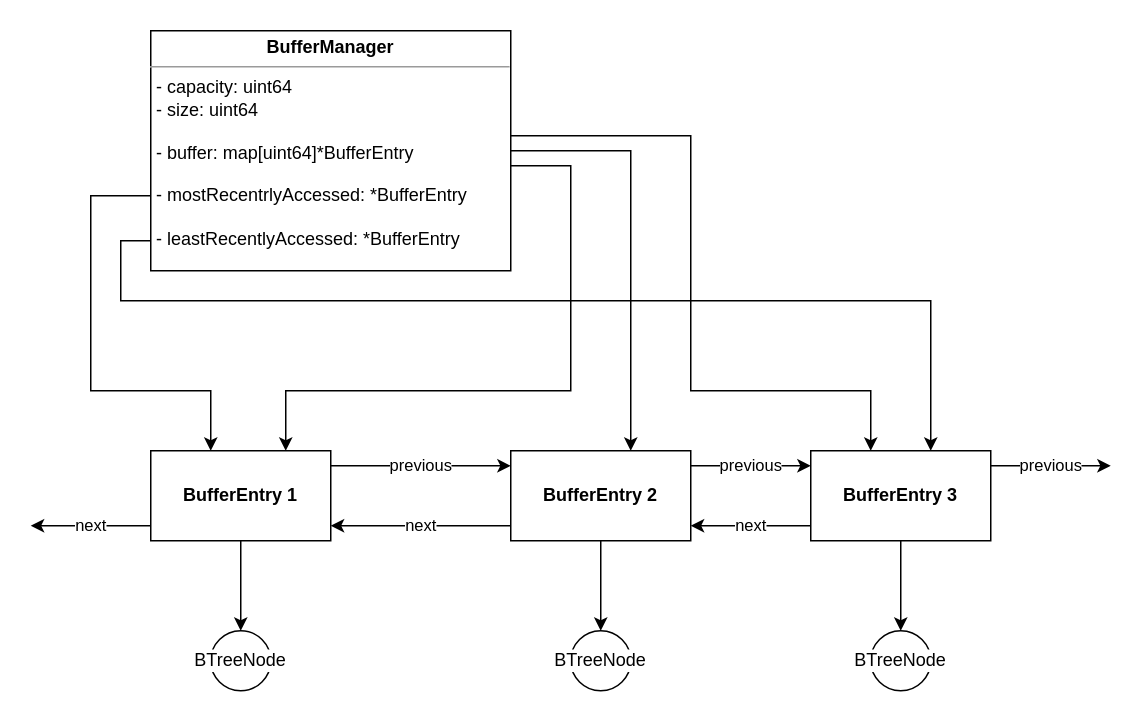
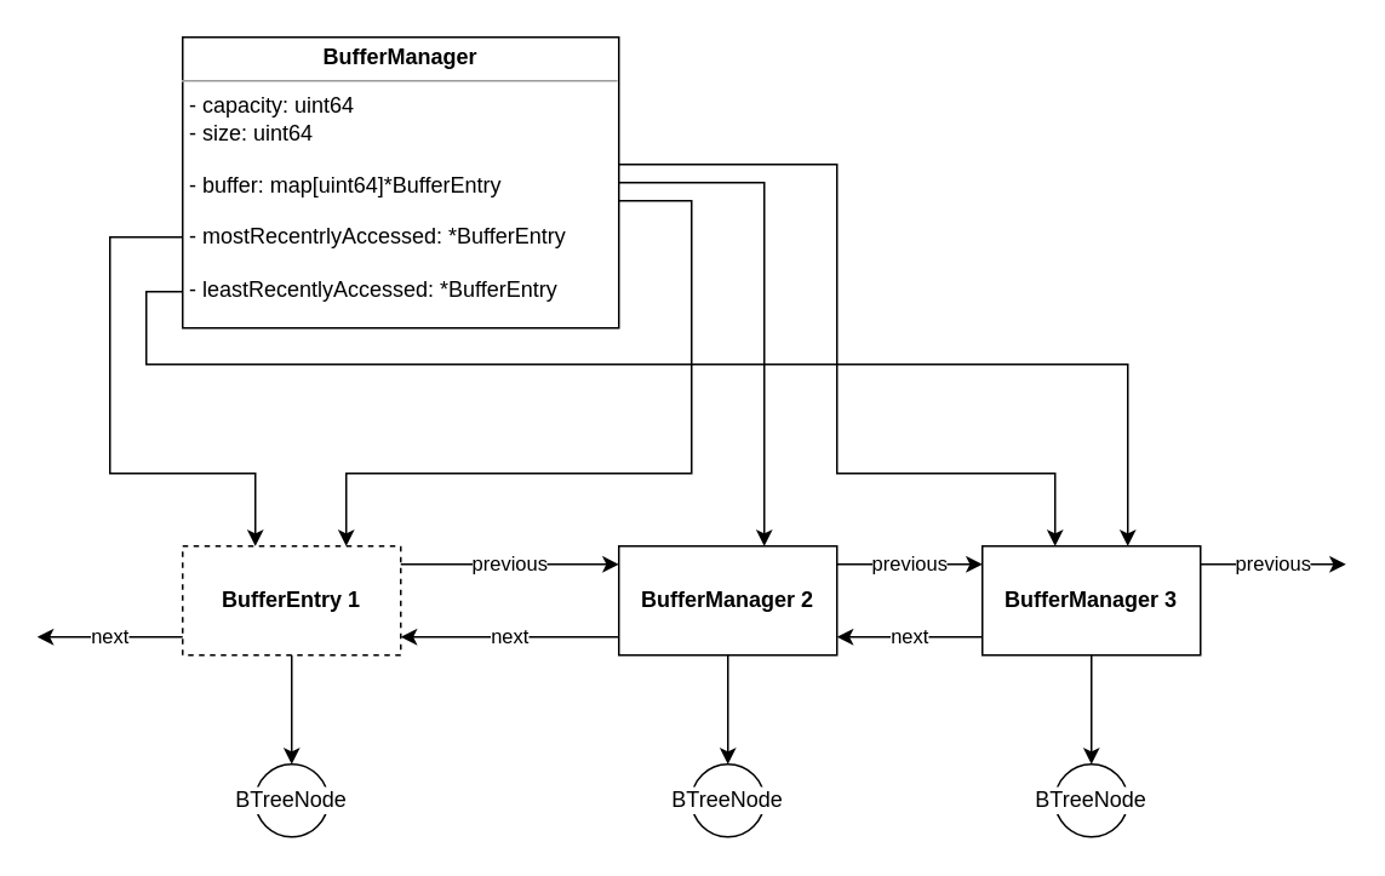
- <mxCell id="11" value="&lt;b&gt;BufferEntry 1&lt;/b&gt;" style="rounded=0;whiteSpace=wrap;html=1;fillColor=none;" vertex="1" parent="1"><mxGeometry x="100" y="300" width="120" height="60" as="geometry" /></mxCell>
+ <mxCell id="11" value="&lt;b&gt;BufferEntry 1&lt;/b&gt;" style="rounded=0;whiteSpace=wrap;html=1;fillColor=none;dashed=1;" vertex="1" parent="1"><mxGeometry x="100" y="300" width="120" height="60" as="geometry" /></mxCell>
- <mxCell id="15" value="&lt;b&gt;BufferEntry 2&lt;/b&gt;" style="rounded=0;whiteSpace=wrap;html=1;fillColor=none;" vertex="1" parent="1"><mxGeometry x="340" y="300" width="120" height="60" as="geometry" /></mxCell>
+ <mxCell id="15" value="&lt;b&gt;BufferManager 2&lt;/b&gt;" style="rounded=0;whiteSpace=wrap;html=1;fillColor=none;" vertex="1" parent="1"><mxGeometry x="340" y="300" width="120" height="60" as="geometry" /></mxCell>
- <mxCell id="19" value="&lt;b&gt;BufferEntry 3&lt;/b&gt;" style="rounded=0;whiteSpace=wrap;html=1;fillColor=none;" vertex="1" parent="1"><mxGeometry x="540" y="300" width="120" height="60" as="geometry" /></mxCell>
+ <mxCell id="19" value="&lt;b&gt;BufferManager 3&lt;/b&gt;" style="rounded=0;whiteSpace=wrap;html=1;fillColor=none;" vertex="1" parent="1"><mxGeometry x="540" y="300" width="120" height="60" as="geometry" /></mxCell>
